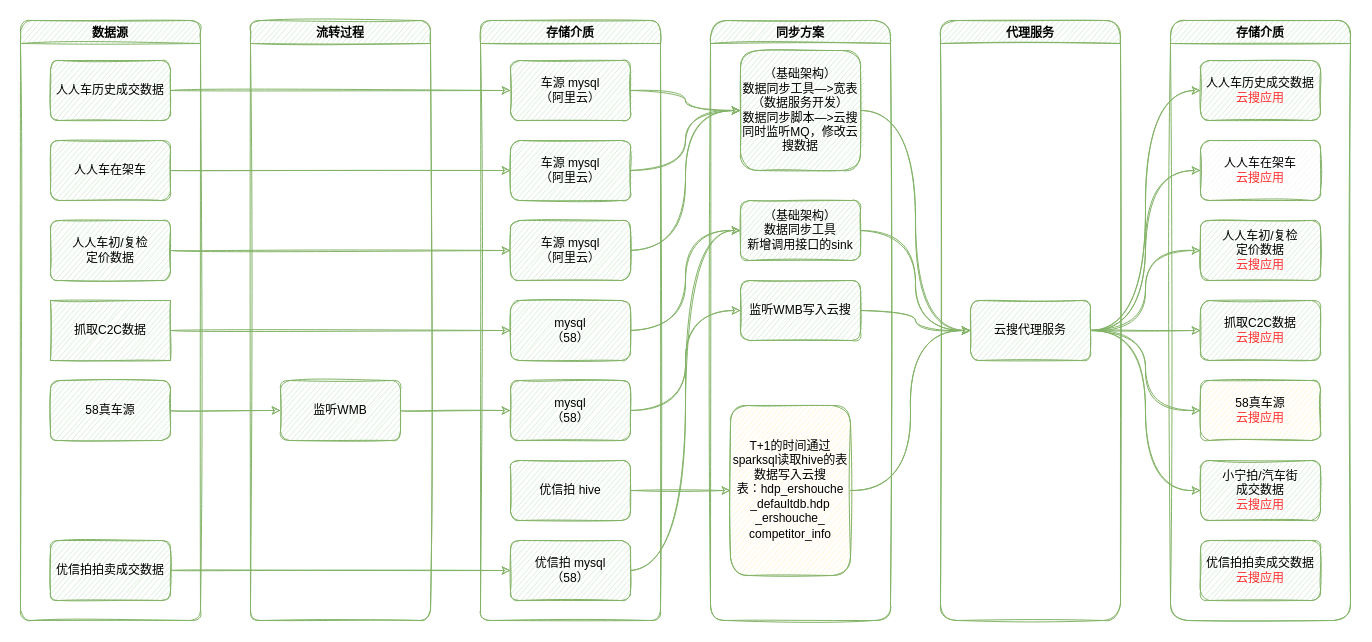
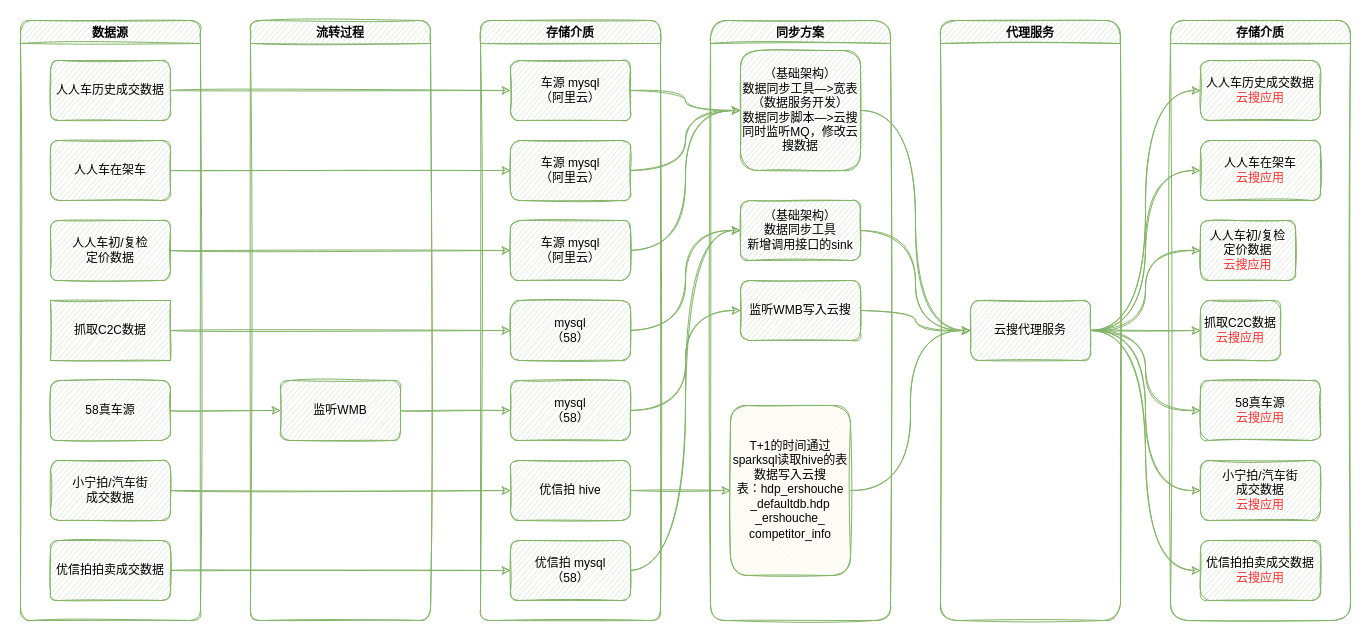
- <mxCell id="27" value="人人车在架车&lt;br&gt;&lt;font color=&quot;#ff3333&quot;&gt;云搜应用&lt;/font&gt;" style="rounded=1;whiteSpace=wrap;html=1;shadow=0;glass=0;sketch=1;fillColor=#f5f5f5;strokeColor=#82b366;" vertex="1" parent="25"><mxGeometry x="30" y="120" width="120" height="60" as="geometry" /></mxCell>
+ <mxCell id="27" value="人人车在架车&lt;br&gt;&lt;font color=&quot;#ff3333&quot;&gt;云搜应用&lt;/font&gt;" style="rounded=1;whiteSpace=wrap;html=1;shadow=0;glass=0;sketch=1;fillColor=#d5e8d4;strokeColor=#82b366;" vertex="1" parent="25"><mxGeometry x="30" y="120" width="120" height="60" as="geometry" /></mxCell>
- <mxCell id="28" value="人人车初/复检&lt;br&gt;定价数据&lt;br&gt;&lt;span style=&quot;color: rgb(255, 51, 51);&quot;&gt;云搜应用&lt;/span&gt;" style="rounded=1;whiteSpace=wrap;html=1;shadow=0;glass=0;sketch=1;fillColor=#d5e8d4;strokeColor=#82b366;" vertex="1" parent="25"><mxGeometry x="30" y="200" width="120" height="60" as="geometry" /></mxCell>
+ <mxCell id="28" value="人人车初/复检&lt;br&gt;定价数据&lt;br&gt;&lt;span style=&quot;color: rgb(255, 51, 51);&quot;&gt;云搜应用&lt;/span&gt;" style="rounded=1;whiteSpace=wrap;html=1;shadow=0;glass=0;sketch=1;fillColor=#d5e8d4;strokeColor=#82b366;" vertex="1" parent="25"><mxGeometry x="30" y="200" width="95" height="60" as="geometry" /></mxCell>
- <mxCell id="29" value="抓取C2C数据&lt;br&gt;&lt;span style=&quot;color: rgb(255, 51, 51);&quot;&gt;云搜应用&lt;/span&gt;" style="rounded=1;whiteSpace=wrap;html=1;shadow=0;glass=0;sketch=1;fillColor=#d5e8d4;strokeColor=#82b366;" vertex="1" parent="25"><mxGeometry x="30" y="280" width="120" height="60" as="geometry" /></mxCell>
+ <mxCell id="29" value="抓取C2C数据&lt;br&gt;&lt;span style=&quot;color: rgb(255, 51, 51);&quot;&gt;云搜应用&lt;/span&gt;" style="rounded=1;whiteSpace=wrap;html=1;shadow=0;glass=0;sketch=1;fillColor=#d5e8d4;strokeColor=#82b366;" vertex="1" parent="25"><mxGeometry x="30" y="280" width="80" height="60" as="geometry" /></mxCell>
- <mxCell id="30" value="58真车源&lt;br&gt;&lt;span style=&quot;color: rgb(255, 51, 51);&quot;&gt;云搜应用&lt;/span&gt;" style="rounded=1;whiteSpace=wrap;html=1;shadow=0;glass=0;sketch=1;fillColor=#fff2cc;strokeColor=#82b366;" vertex="1" parent="25"><mxGeometry x="30" y="360" width="120" height="60" as="geometry" /></mxCell>
+ <mxCell id="30" value="58真车源&lt;br&gt;&lt;span style=&quot;color: rgb(255, 51, 51);&quot;&gt;云搜应用&lt;/span&gt;" style="rounded=1;whiteSpace=wrap;html=1;shadow=0;glass=0;sketch=1;fillColor=#d5e8d4;strokeColor=#82b366;" vertex="1" parent="25"><mxGeometry x="30" y="360" width="120" height="60" as="geometry" /></mxCell>
+ <mxCell id="8" value="小宁拍/汽车街&lt;br&gt;成交数据" style="rounded=1;whiteSpace=wrap;html=1;shadow=0;glass=0;sketch=1;fillColor=#d5e8d4;strokeColor=#82b366;" vertex="1" parent="2"><mxGeometry x="30" y="440" width="120" height="60" as="geometry" /></mxCell>
+ <mxCell id="41" style="edgeStyle=orthogonalEdgeStyle;curved=1;sketch=1;orthogonalLoop=1;jettySize=auto;html=1;exitX=1;exitY=0.5;exitDx=0;exitDy=0;entryX=0;entryY=0.5;entryDx=0;entryDy=0;fontColor=#FF3333;fillColor=#d5e8d4;strokeColor=#82b366;" edge="1" parent="1" source="8" target="16"><mxGeometry relative="1" as="geometry" /></mxCell>
+ <mxCell id="59" style="edgeStyle=orthogonalEdgeStyle;curved=1;sketch=1;orthogonalLoop=1;jettySize=auto;html=1;exitX=1;exitY=0.5;exitDx=0;exitDy=0;entryX=0;entryY=0.5;entryDx=0;entryDy=0;fontFamily=Helvetica;fontColor=#FF3333;fillColor=#d5e8d4;strokeColor=#82b366;" edge="1" parent="1" source="24" target="32"><mxGeometry relative="1" as="geometry" /></mxCell>
